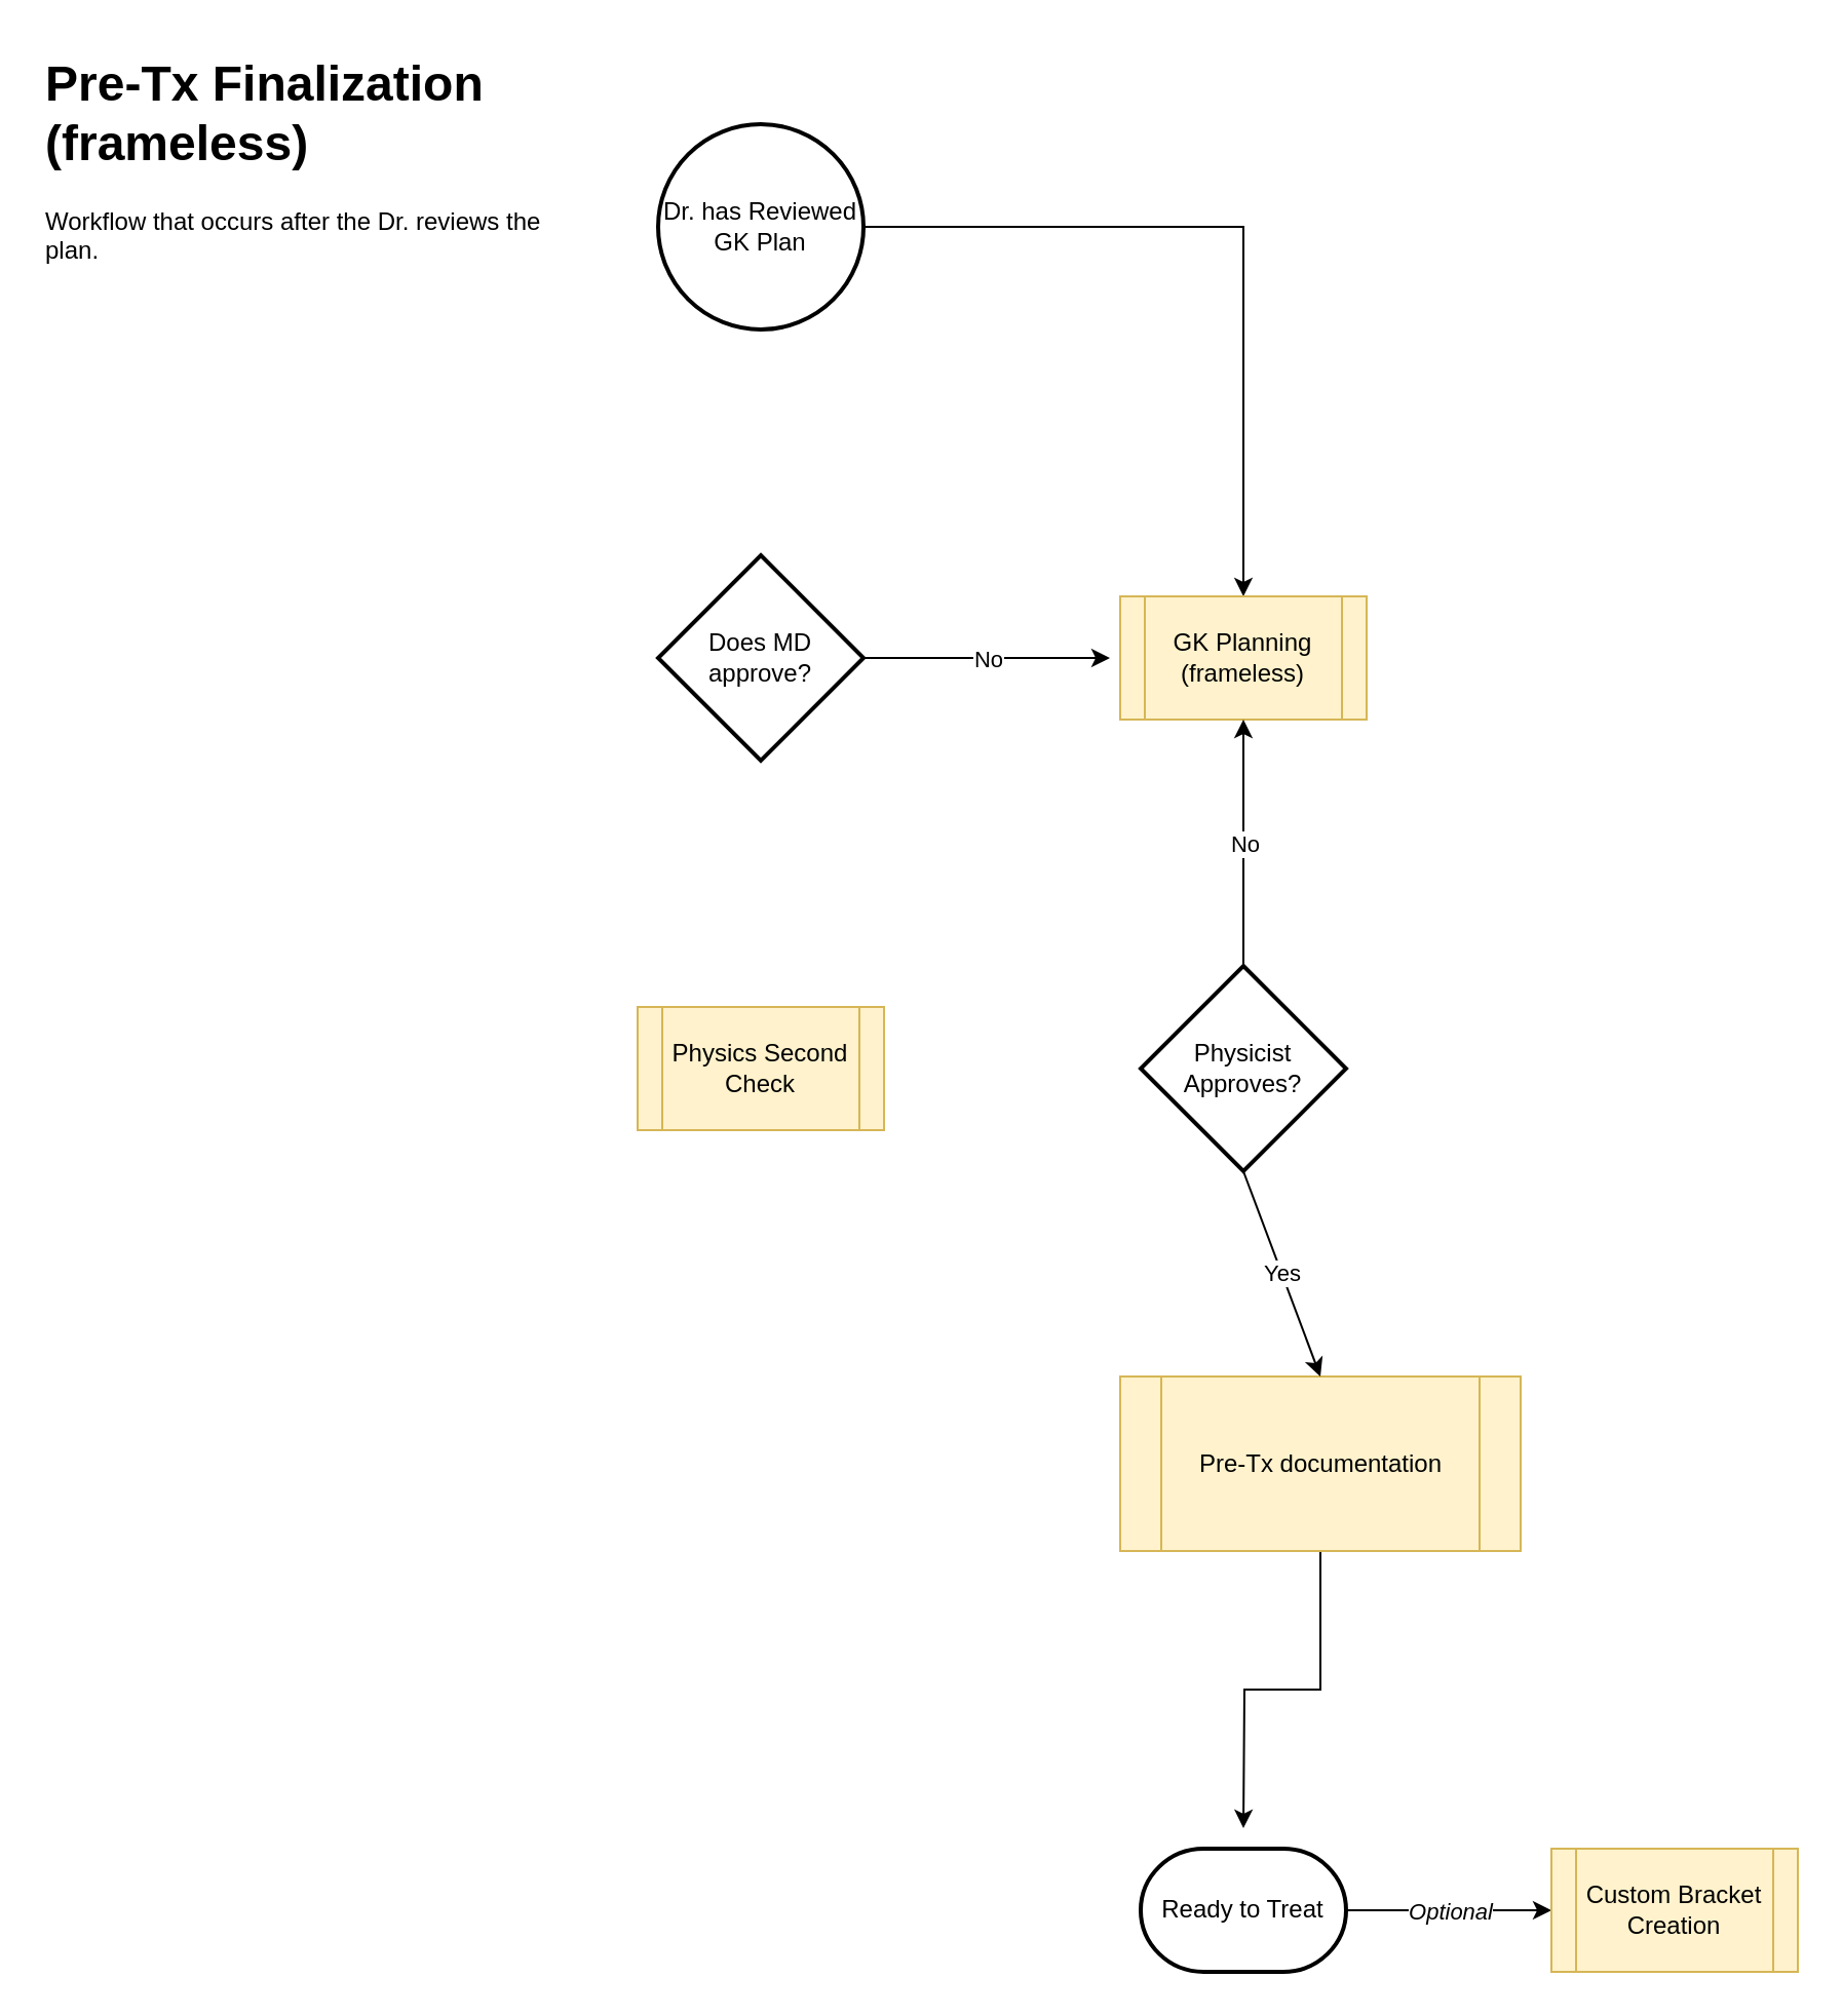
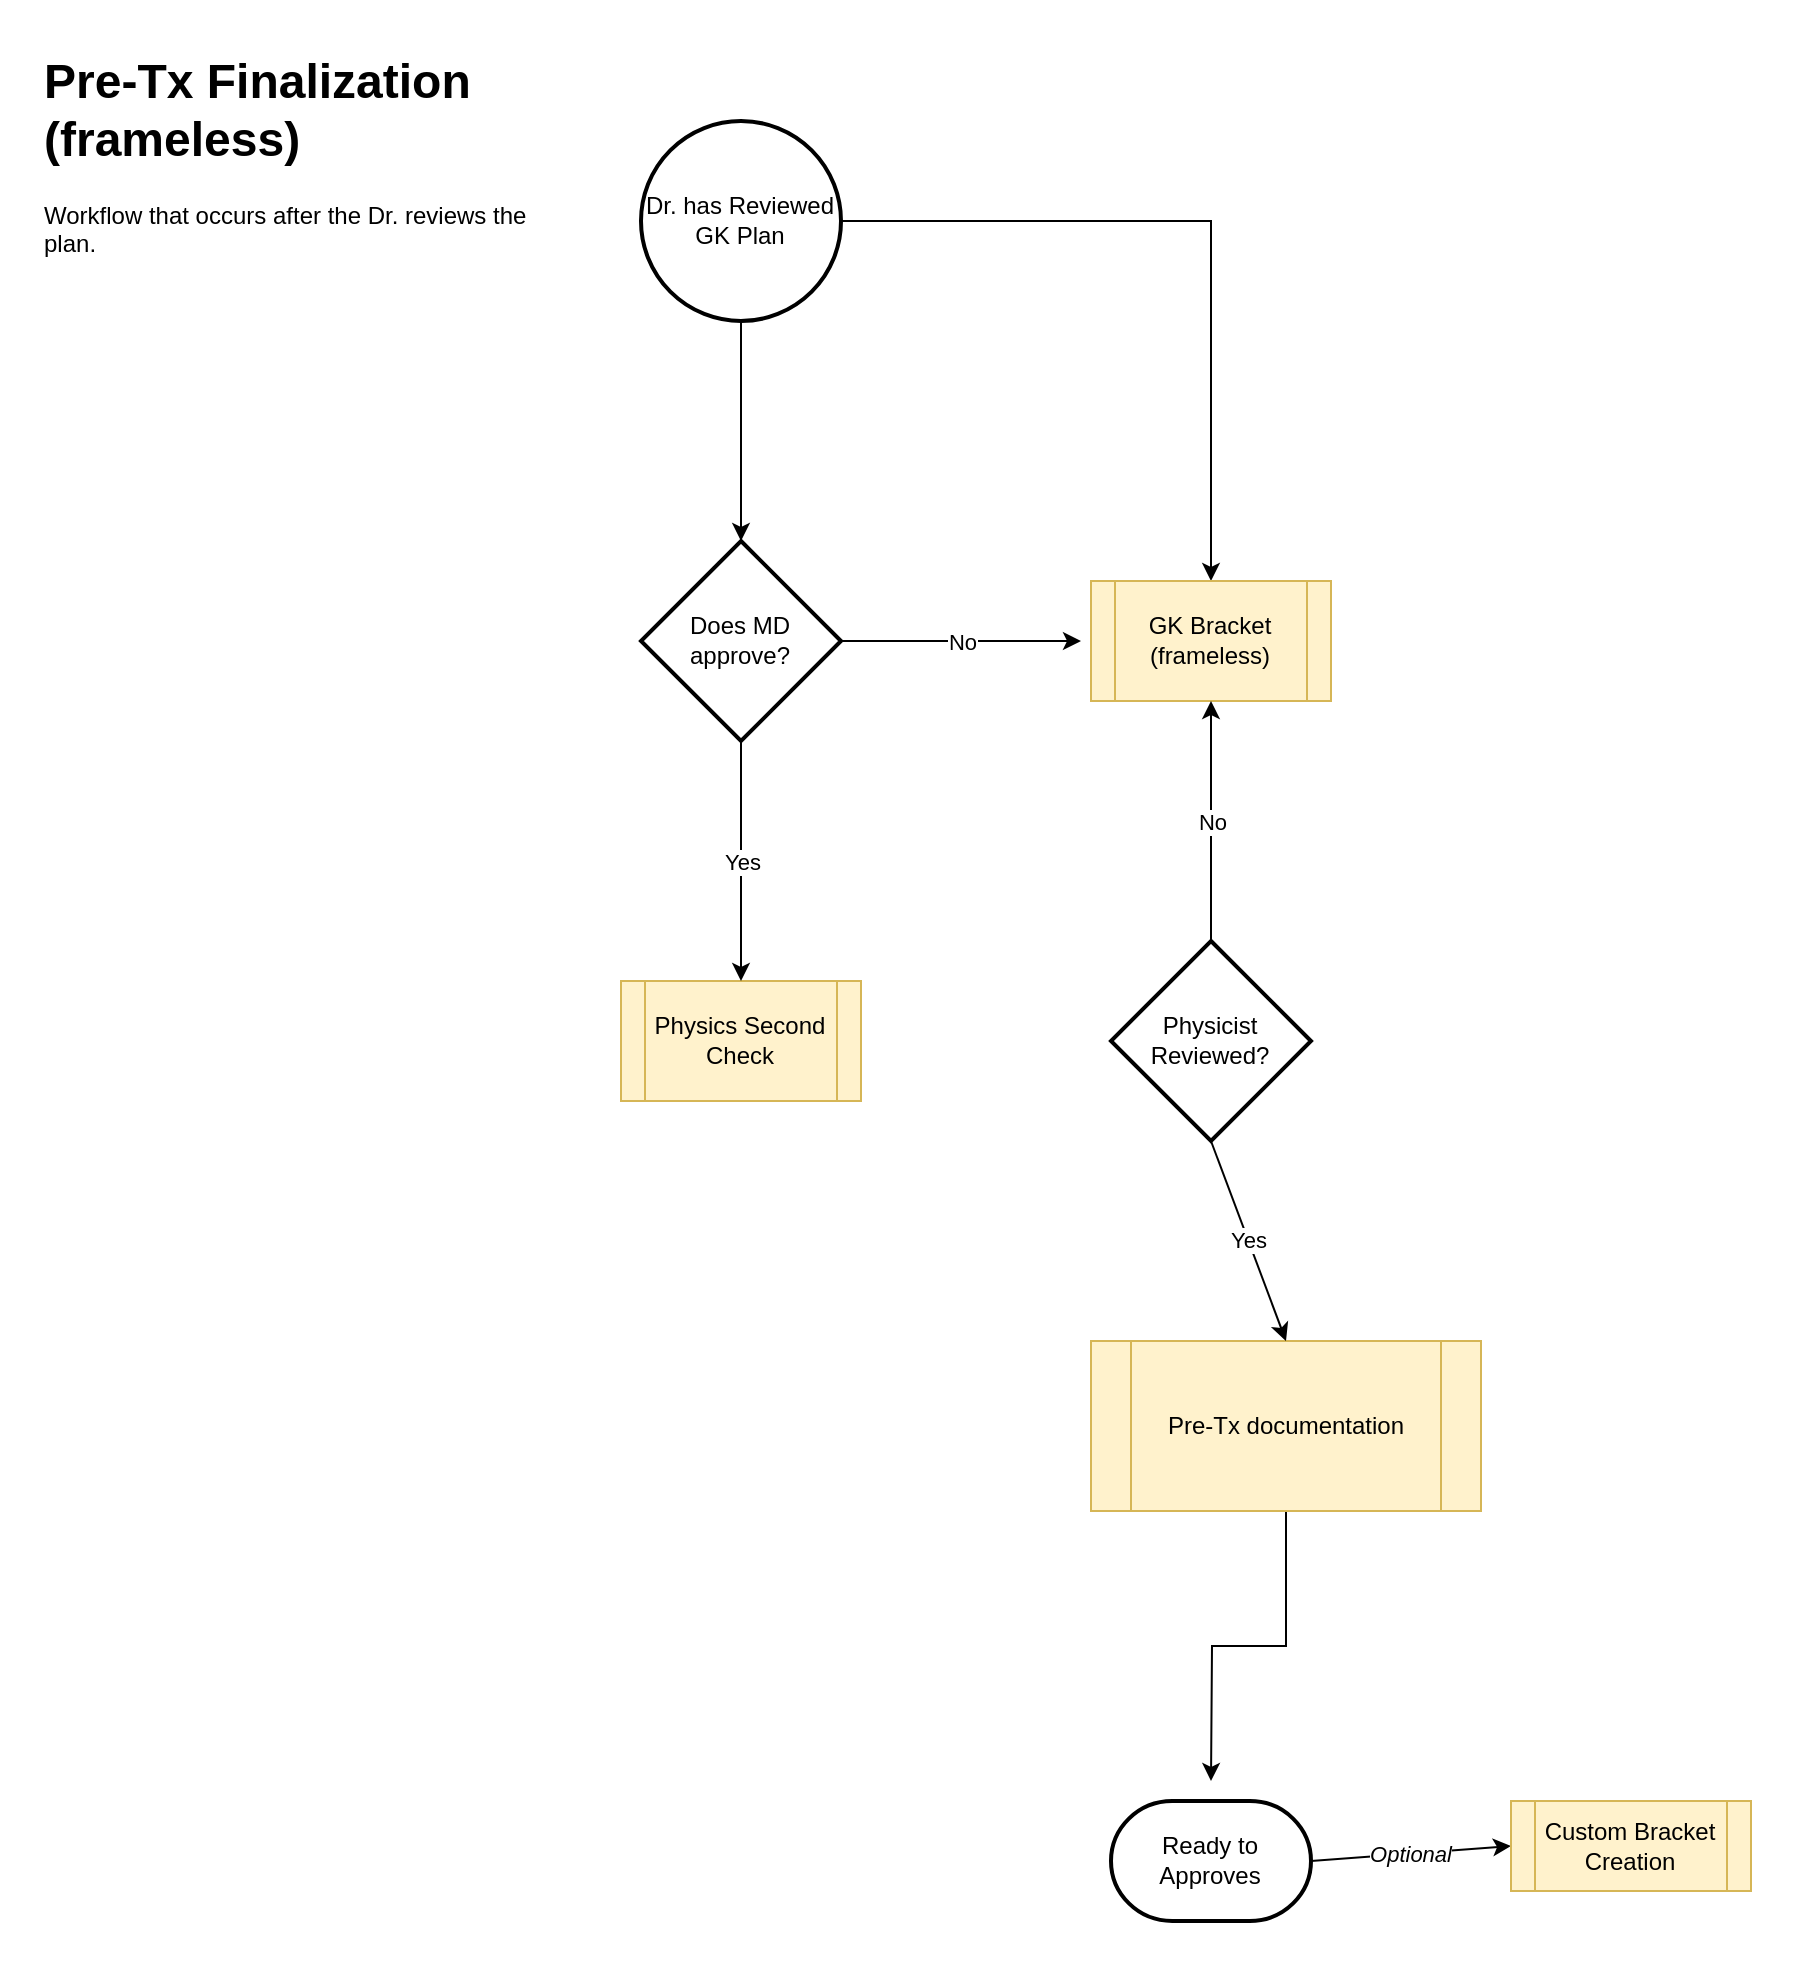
+ <mxCell id="5" style="edgeStyle=orthogonalEdgeStyle;rounded=0;orthogonalLoop=1;jettySize=auto;html=1;entryX=0.5;entryY=0;entryDx=0;entryDy=0;entryPerimeter=0;" edge="1" parent="1" source="3" target="4"><mxGeometry relative="1" as="geometry" /></mxCell>
- <mxCell id="6" value="GK Planning (frameless)" style="shape=process;whiteSpace=wrap;html=1;backgroundOutline=1;fillColor=#fff2cc;strokeColor=#d6b656;" vertex="1" parent="1"><mxGeometry x="545" y="290" width="120" height="60" as="geometry" /></mxCell>
+ <mxCell id="6" value="GK Bracket (frameless)" style="shape=process;whiteSpace=wrap;html=1;backgroundOutline=1;fillColor=#fff2cc;strokeColor=#d6b656;" vertex="1" parent="1"><mxGeometry x="545" y="290" width="120" height="60" as="geometry" /></mxCell>
+ <mxCell id="17" value="" style="endArrow=classic;html=1;rounded=0;exitX=0.5;exitY=1;exitDx=0;exitDy=0;exitPerimeter=0;entryX=0.5;entryY=0;entryDx=0;entryDy=0;" edge="1" parent="1" source="4" target="7"><mxGeometry relative="1" as="geometry"><mxPoint x="350" y="410" as="sourcePoint" /><mxPoint x="450" y="410" as="targetPoint" /></mxGeometry></mxCell>
+ <mxCell id="18" value="Yes" style="edgeLabel;resizable=0;html=1;;align=center;verticalAlign=middle;" connectable="0" vertex="1" parent="17"><mxGeometry relative="1" as="geometry" /></mxCell>
- <mxCell id="8" value="Physicist Approves?" style="strokeWidth=2;html=1;shape=mxgraph.flowchart.decision;whiteSpace=wrap;" vertex="1" parent="1"><mxGeometry x="555" y="470" width="100" height="100" as="geometry" /></mxCell>
+ <mxCell id="8" value="Physicist Reviewed?" style="strokeWidth=2;html=1;shape=mxgraph.flowchart.decision;whiteSpace=wrap;" vertex="1" parent="1"><mxGeometry x="555" y="470" width="100" height="100" as="geometry" /></mxCell>
- <mxCell id="11" value="Ready to Treat" style="strokeWidth=2;html=1;shape=mxgraph.flowchart.terminator;whiteSpace=wrap;" vertex="1" parent="1"><mxGeometry x="555" y="900" width="100" height="60" as="geometry" /></mxCell>
+ <mxCell id="11" value="Ready to Approves" style="strokeWidth=2;html=1;shape=mxgraph.flowchart.terminator;whiteSpace=wrap;" vertex="1" parent="1"><mxGeometry x="555" y="900" width="100" height="60" as="geometry" /></mxCell>
- <mxCell id="14" value="Custom Bracket Creation" style="shape=process;whiteSpace=wrap;html=1;backgroundOutline=1;fillColor=#fff2cc;strokeColor=#d6b656;" vertex="1" parent="1"><mxGeometry x="755" y="900" width="120" height="60" as="geometry" /></mxCell>
+ <mxCell id="14" value="Custom Bracket Creation" style="shape=process;whiteSpace=wrap;html=1;backgroundOutline=1;fillColor=#fff2cc;strokeColor=#d6b656;" vertex="1" parent="1"><mxGeometry x="755" y="900" width="120" height="45" as="geometry" /></mxCell>
